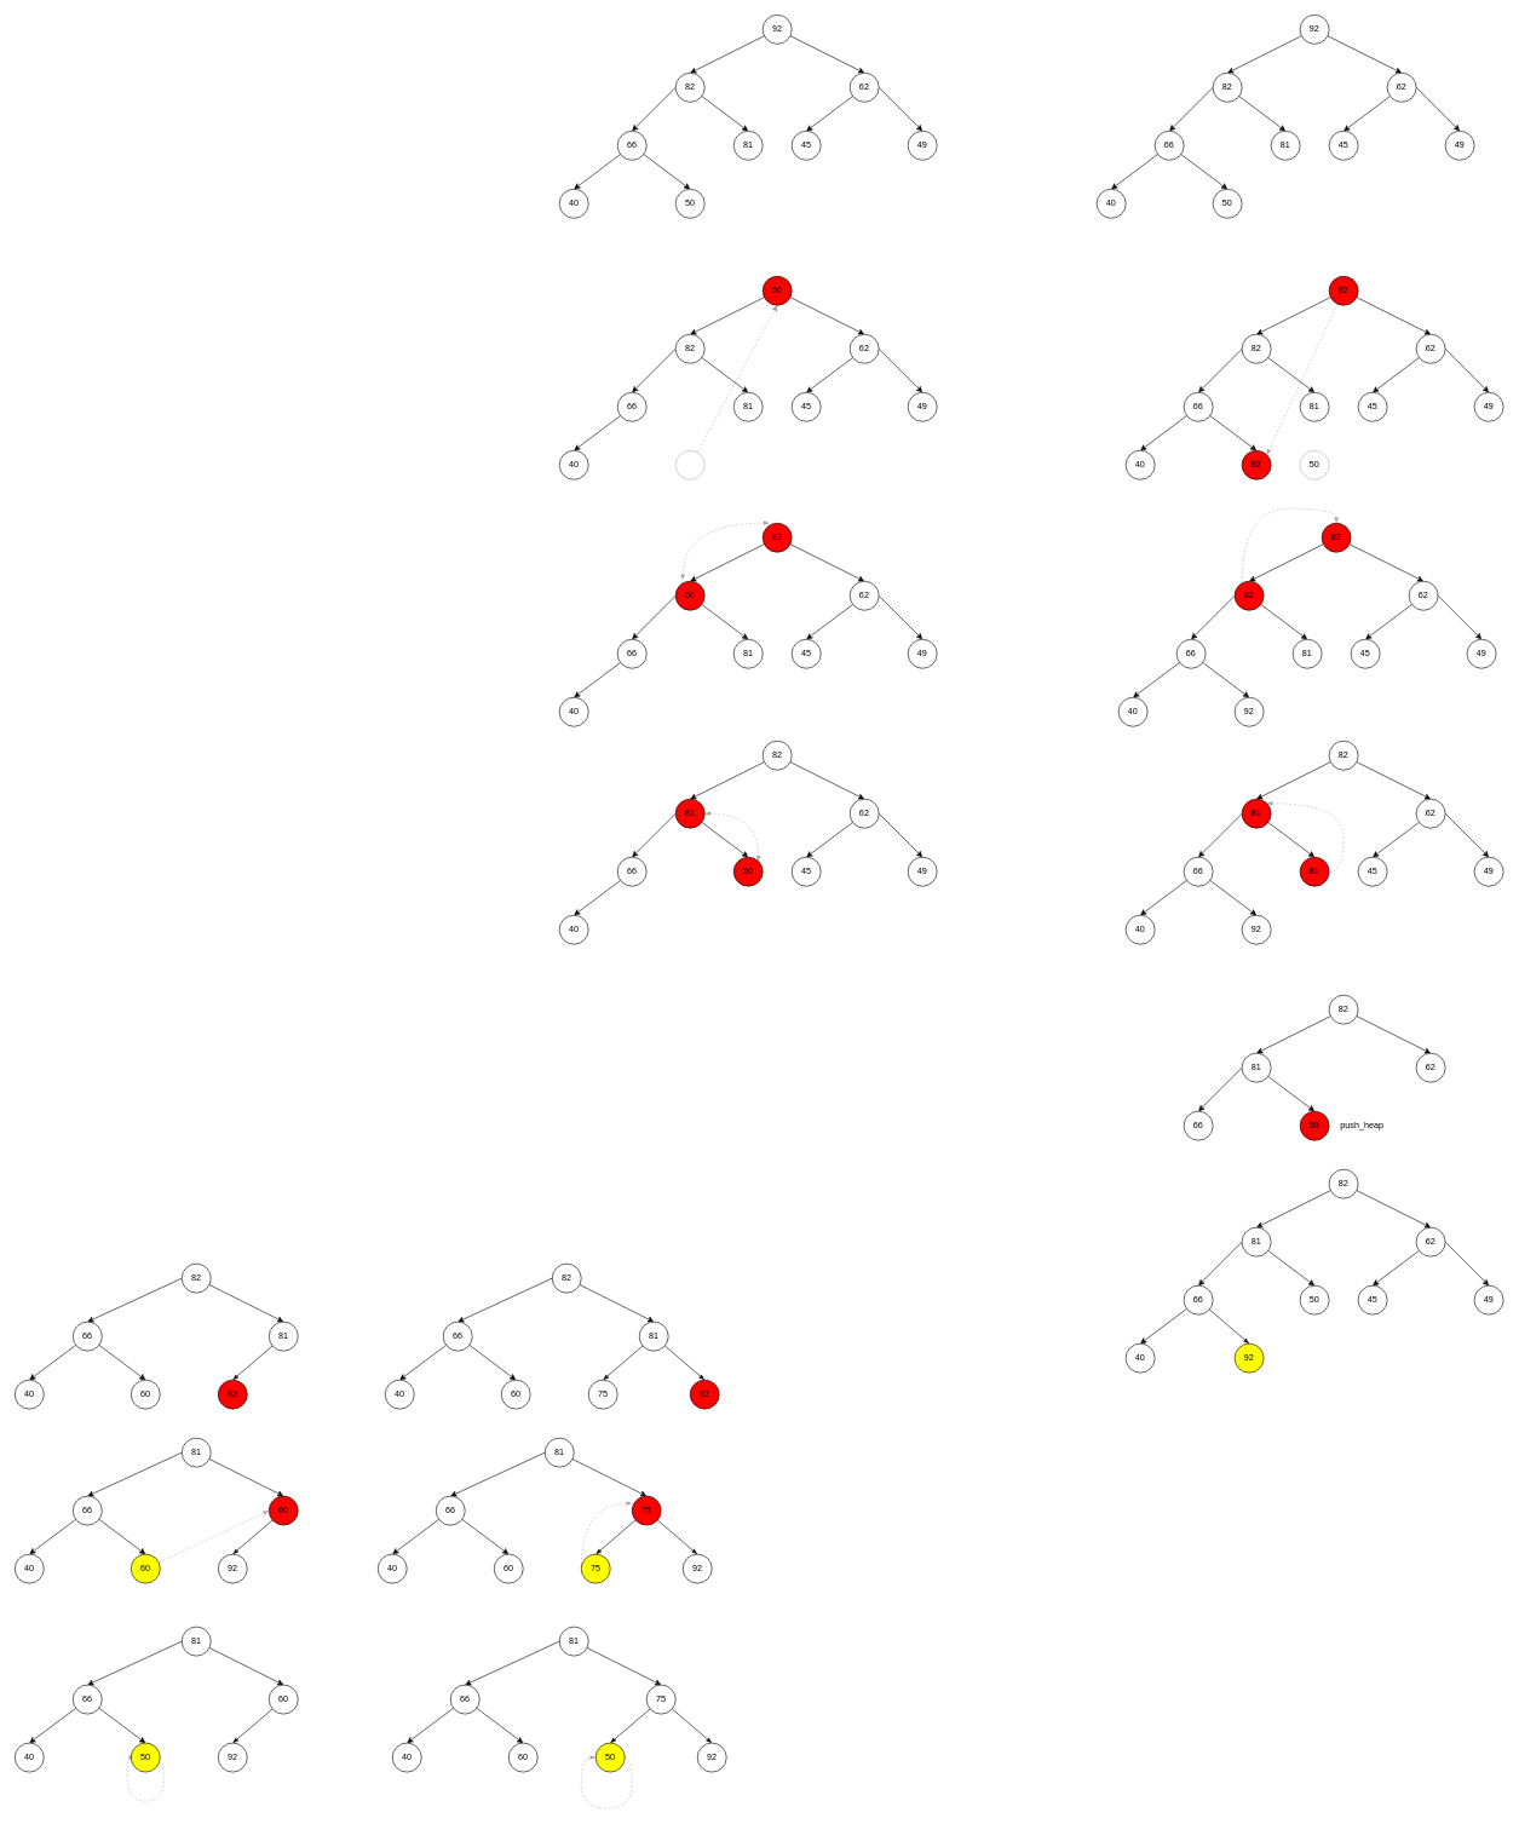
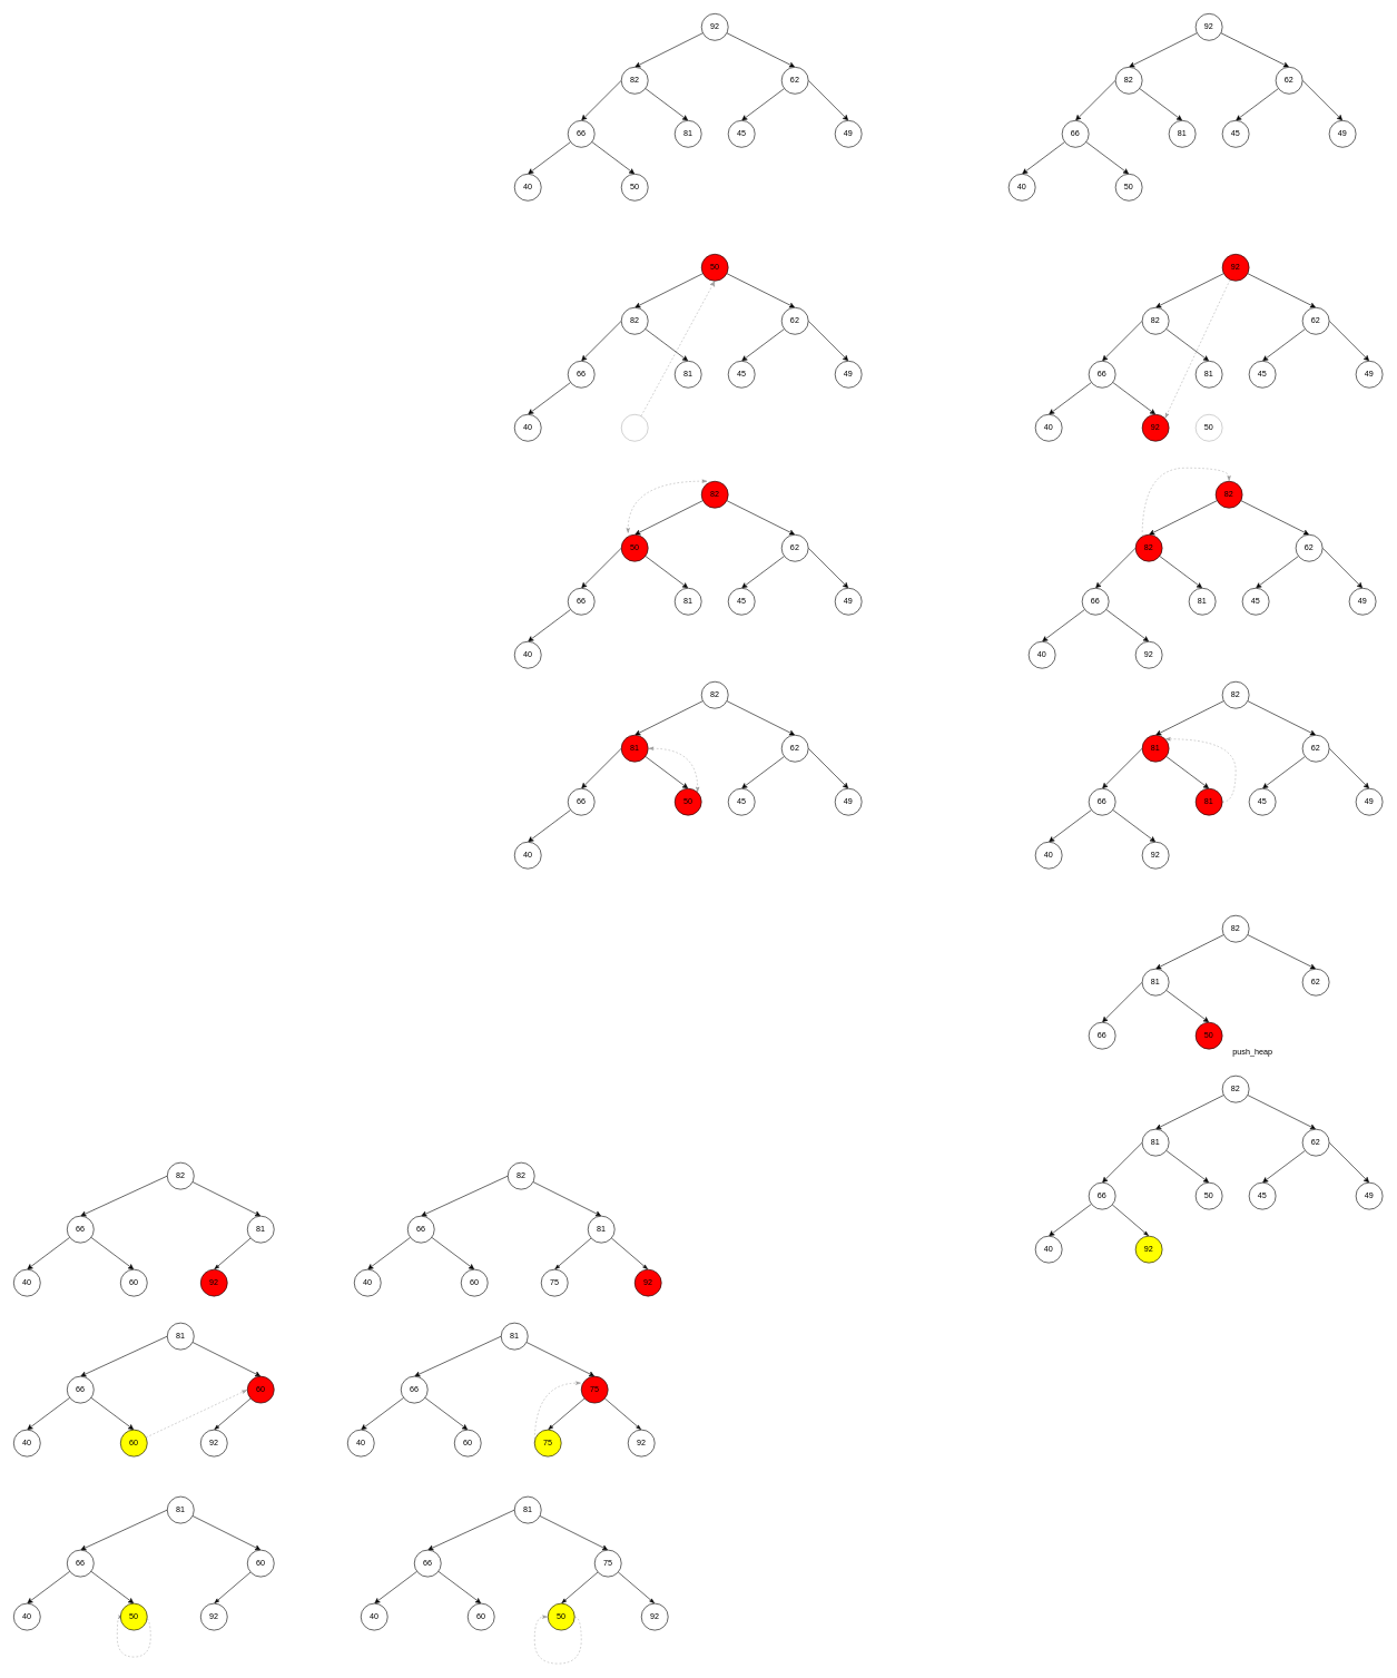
- <mxCell id="216" value="push_heap" style="text;html=1;align=center;verticalAlign=middle;resizable=0;points=[];autosize=1;strokeColor=none;fillColor=none;" vertex="1" parent="1"><mxGeometry x="1840" y="1540" width="70" height="20" as="geometry" /></mxCell>
+ <mxCell id="216" value="push_heap" style="text;html=1;align=center;verticalAlign=middle;resizable=0;points=[];autosize=1;strokeColor=none;fillColor=none;" vertex="1" parent="1"><mxGeometry x="1840" y="1565" width="70" height="20" as="geometry" /></mxCell>
